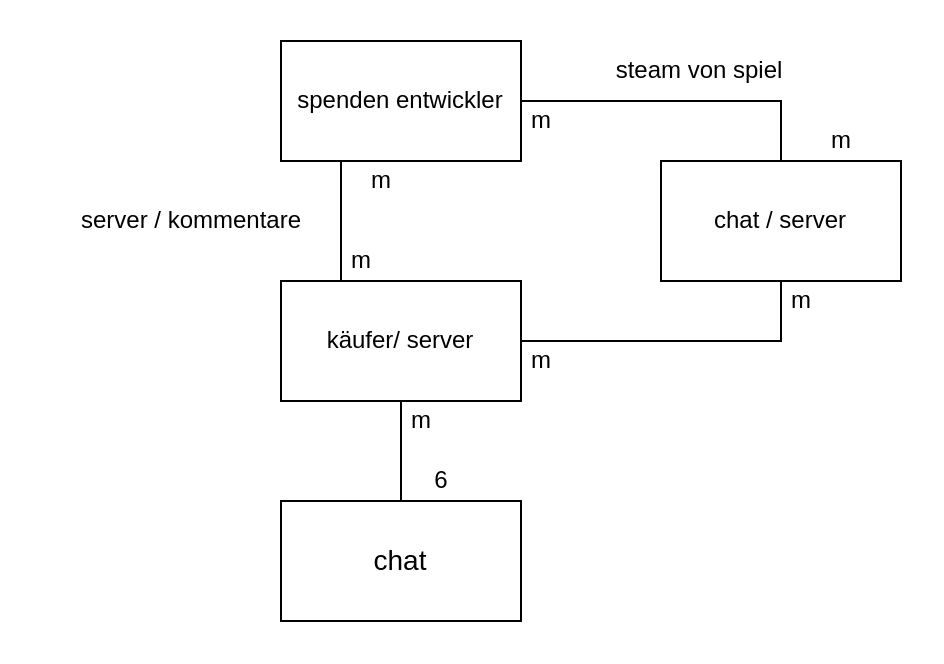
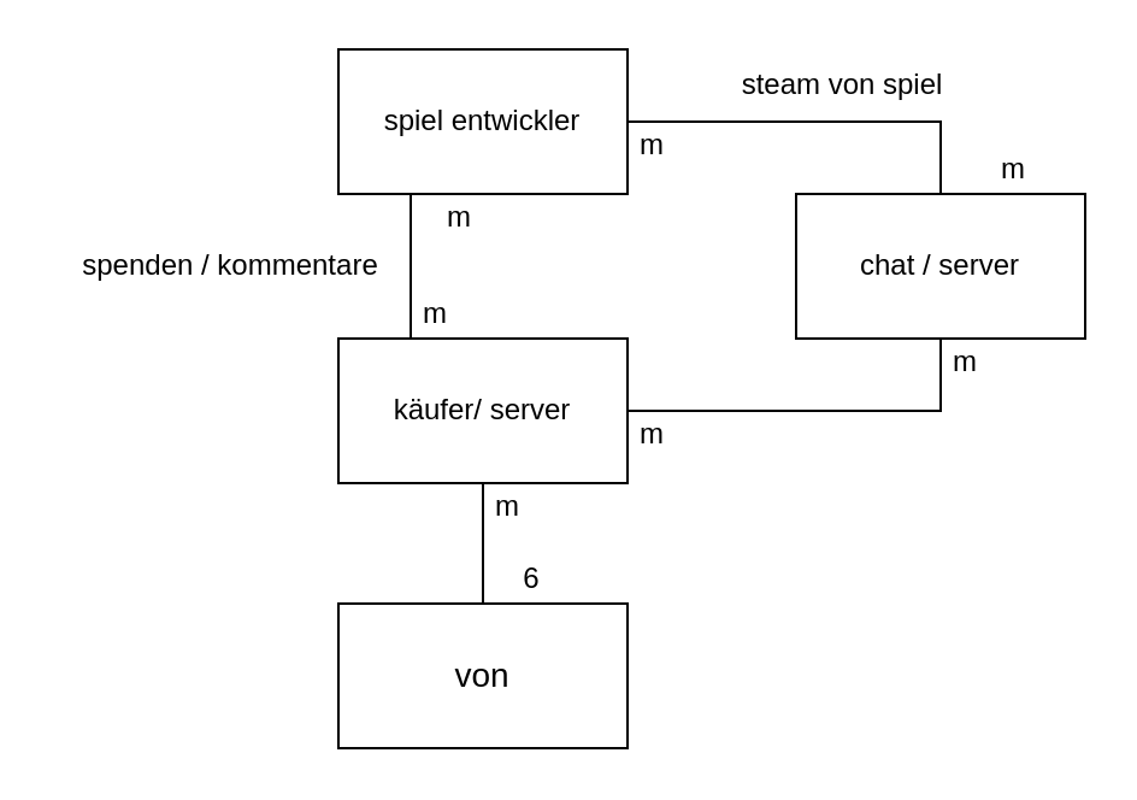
- <mxCell id="2" value="spenden entwickler" style="rounded=0;whiteSpace=wrap;html=1;" parent="1" vertex="1"><mxGeometry x="140" y="20" width="120" height="60" as="geometry" /></mxCell>
+ <mxCell id="2" value="spiel entwickler" style="rounded=0;whiteSpace=wrap;html=1;" parent="1" vertex="1"><mxGeometry x="140" y="20" width="120" height="60" as="geometry" /></mxCell>
- <mxCell id="9" value="server / kommentare" style="text;html=1;align=center;verticalAlign=middle;resizable=0;points=[];autosize=1;strokeColor=none;fillColor=none;" parent="1" vertex="1"><mxGeometry x="20" y="95" width="150" height="30" as="geometry" /></mxCell>
+ <mxCell id="9" value="spenden / kommentare" style="text;html=1;align=center;verticalAlign=middle;resizable=0;points=[];autosize=1;strokeColor=none;fillColor=none;" parent="1" vertex="1"><mxGeometry x="20" y="95" width="150" height="30" as="geometry" /></mxCell>
- <mxCell id="10" value="chat" style="rounded=0;whiteSpace=wrap;html=1;fontSize=14;" parent="1" vertex="1"><mxGeometry x="140" y="250" width="120" height="60" as="geometry" /></mxCell>
+ <mxCell id="10" value="von" style="rounded=0;whiteSpace=wrap;html=1;fontSize=14;" parent="1" vertex="1"><mxGeometry x="140" y="250" width="120" height="60" as="geometry" /></mxCell>
